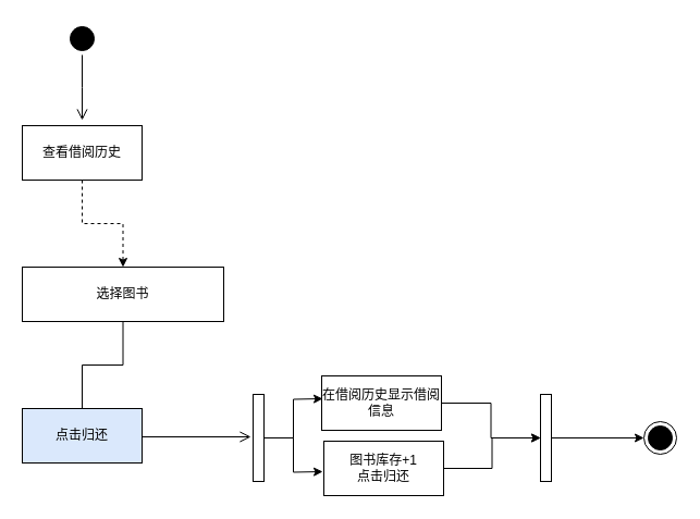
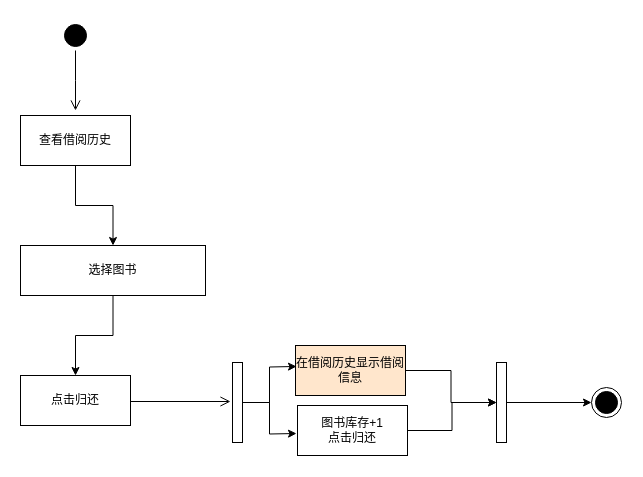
- <mxCell id="4" value="" style="edgeStyle=orthogonalEdgeStyle;rounded=0;orthogonalLoop=1;jettySize=auto;html=1;dashed=1;" edge="1" parent="1" source="5" target="7"><mxGeometry relative="1" as="geometry" /></mxCell>
+ <mxCell id="4" value="" style="edgeStyle=orthogonalEdgeStyle;rounded=0;orthogonalLoop=1;jettySize=auto;html=1;" edge="1" parent="1" source="5" target="7"><mxGeometry relative="1" as="geometry" /></mxCell>
- <mxCell id="6" value="" style="edgeStyle=orthogonalEdgeStyle;rounded=0;orthogonalLoop=1;jettySize=auto;html=1;endArrow=none;" edge="1" parent="1" source="7" target="8"><mxGeometry relative="1" as="geometry" /></mxCell>
+ <mxCell id="6" value="" style="edgeStyle=orthogonalEdgeStyle;rounded=0;orthogonalLoop=1;jettySize=auto;html=1;" edge="1" parent="1" source="7" target="8"><mxGeometry relative="1" as="geometry" /></mxCell>
- <mxCell id="14" value="在借阅历史显示借阅信息" style="html=1;whiteSpace=wrap;" vertex="1" parent="1"><mxGeometry x="295" y="345" width="110" height="50" as="geometry" /></mxCell>
+ <mxCell id="14" value="在借阅历史显示借阅信息" style="html=1;whiteSpace=wrap;fillColor=#ffe6cc;" vertex="1" parent="1"><mxGeometry x="295" y="345" width="110" height="50" as="geometry" /></mxCell>
- <mxCell id="8" value="点击归还" style="html=1;whiteSpace=wrap;fillColor=#dae8fc;" vertex="1" parent="1"><mxGeometry x="20" y="375" width="110" height="50" as="geometry" /></mxCell>
+ <mxCell id="8" value="点击归还" style="html=1;whiteSpace=wrap;" vertex="1" parent="1"><mxGeometry x="20" y="375" width="110" height="50" as="geometry" /></mxCell>
